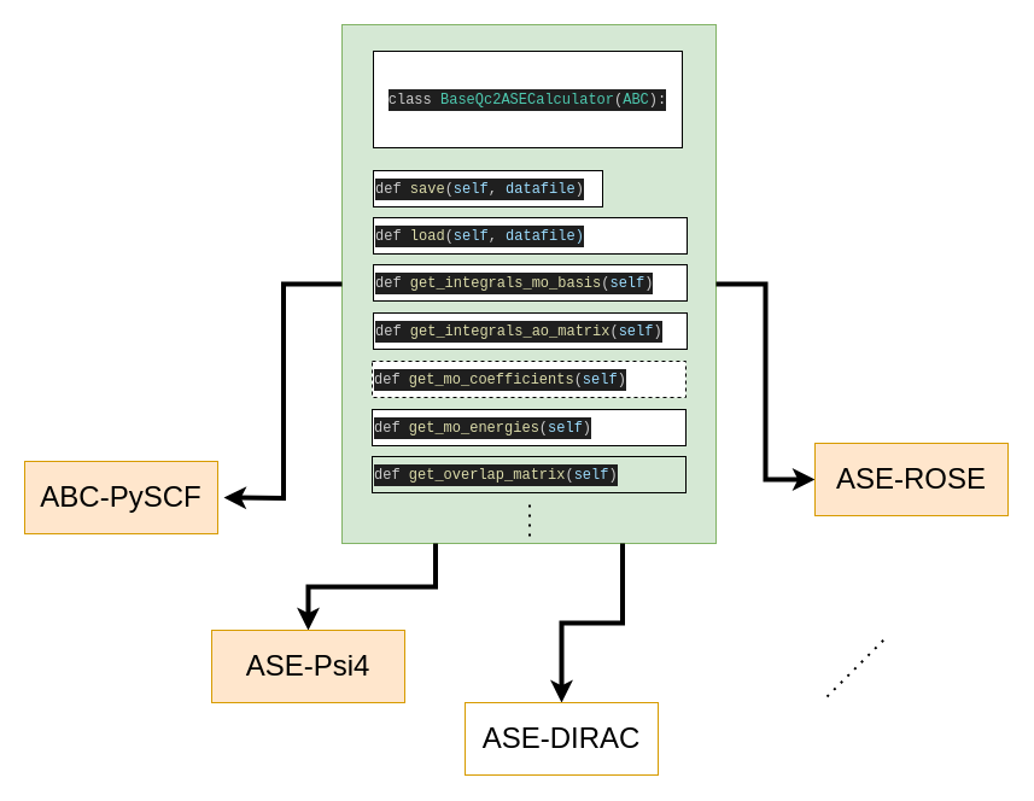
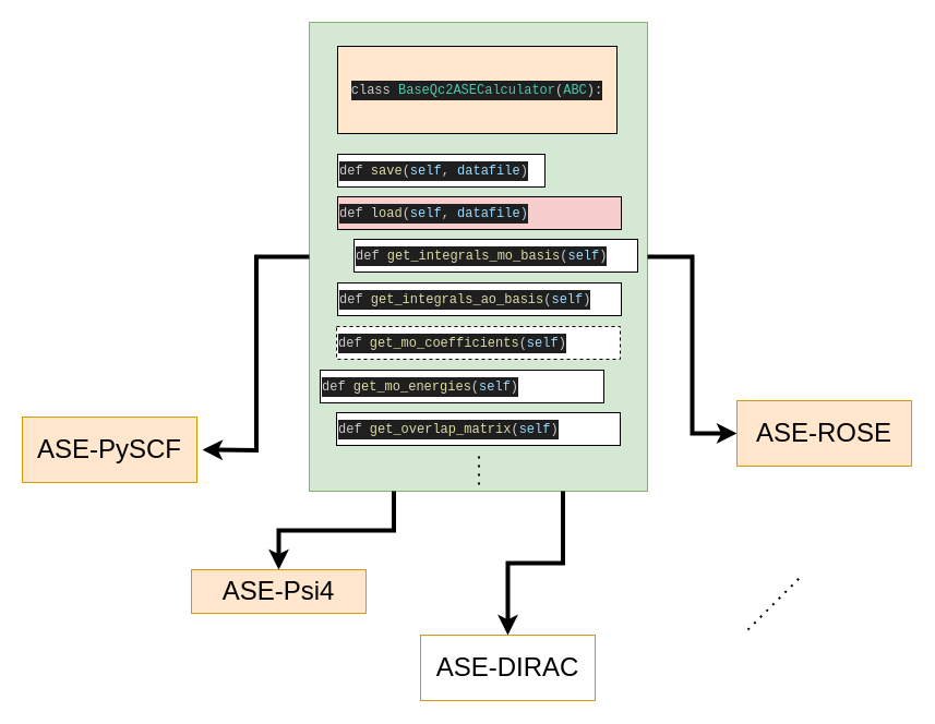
- <mxCell id="3" value="&lt;div style=&quot;color: rgb(204, 204, 204); background-color: rgb(31, 31, 31); font-family: Menlo, Monaco, &amp;quot;Courier New&amp;quot;, monospace; line-height: 18px;&quot;&gt;class &lt;span style=&quot;color: #4ec9b0;&quot;&gt;BaseQc2ASECalculator&lt;/span&gt;(&lt;span style=&quot;color: #4ec9b0;&quot;&gt;ABC&lt;/span&gt;):&lt;/div&gt;" style="rounded=0;whiteSpace=wrap;html=1;" parent="1" vertex="1"><mxGeometry x="309" y="42" width="256" height="80" as="geometry" /></mxCell>
+ <mxCell id="3" value="&lt;div style=&quot;color: rgb(204, 204, 204); background-color: rgb(31, 31, 31); font-family: Menlo, Monaco, &amp;quot;Courier New&amp;quot;, monospace; line-height: 18px;&quot;&gt;class &lt;span style=&quot;color: #4ec9b0;&quot;&gt;BaseQc2ASECalculator&lt;/span&gt;(&lt;span style=&quot;color: #4ec9b0;&quot;&gt;ABC&lt;/span&gt;):&lt;/div&gt;" style="rounded=0;whiteSpace=wrap;html=1;fillColor=#ffe6cc;" parent="1" vertex="1"><mxGeometry x="309" y="42" width="256" height="80" as="geometry" /></mxCell>
- <mxCell id="6" value="&lt;div style=&quot;background-color: rgb(31, 31, 31); font-family: Menlo, Monaco, &amp;quot;Courier New&amp;quot;, monospace; line-height: 18px;&quot;&gt;&lt;div style=&quot;line-height: 18px;&quot;&gt;&lt;div style=&quot;line-height: 18px;&quot;&gt;&lt;font color=&quot;#cccccc&quot;&gt;def &lt;/font&gt;&lt;span style=&quot;color: rgb(220, 220, 170);&quot;&gt;load&lt;/span&gt;&lt;font color=&quot;#cccccc&quot;&gt;(&lt;/font&gt;&lt;span style=&quot;color: rgb(156, 220, 254);&quot;&gt;self&lt;/span&gt;&lt;font color=&quot;#cccccc&quot;&gt;, &lt;/font&gt;&lt;font color=&quot;#9cdcfe&quot;&gt;datafile)&lt;/font&gt;&lt;/div&gt;&lt;/div&gt;&lt;/div&gt;" style="rounded=0;whiteSpace=wrap;html=1;align=left;" parent="1" vertex="1"><mxGeometry x="309" y="180" width="260" height="30" as="geometry" /></mxCell>
+ <mxCell id="6" value="&lt;div style=&quot;background-color: rgb(31, 31, 31); font-family: Menlo, Monaco, &amp;quot;Courier New&amp;quot;, monospace; line-height: 18px;&quot;&gt;&lt;div style=&quot;line-height: 18px;&quot;&gt;&lt;div style=&quot;line-height: 18px;&quot;&gt;&lt;font color=&quot;#cccccc&quot;&gt;def &lt;/font&gt;&lt;span style=&quot;color: rgb(220, 220, 170);&quot;&gt;load&lt;/span&gt;&lt;font color=&quot;#cccccc&quot;&gt;(&lt;/font&gt;&lt;span style=&quot;color: rgb(156, 220, 254);&quot;&gt;self&lt;/span&gt;&lt;font color=&quot;#cccccc&quot;&gt;, &lt;/font&gt;&lt;font color=&quot;#9cdcfe&quot;&gt;datafile)&lt;/font&gt;&lt;/div&gt;&lt;/div&gt;&lt;/div&gt;" style="rounded=0;whiteSpace=wrap;html=1;align=left;fillColor=#f8cecc;" parent="1" vertex="1"><mxGeometry x="309" y="180" width="260" height="30" as="geometry" /></mxCell>
- <mxCell id="7" value="&lt;div style=&quot;color: rgb(204, 204, 204); background-color: rgb(31, 31, 31); font-family: Menlo, Monaco, &amp;quot;Courier New&amp;quot;, monospace; line-height: 18px;&quot;&gt;&lt;div style=&quot;line-height: 18px;&quot;&gt;&lt;div style=&quot;line-height: 18px;&quot;&gt;&lt;div style=&quot;&quot;&gt;&lt;div style=&quot;line-height: 18px;&quot;&gt;def &lt;span style=&quot;color: #dcdcaa;&quot;&gt;get_integrals_mo_basis&lt;/span&gt;(&lt;span style=&quot;color: #9cdcfe;&quot;&gt;self&lt;/span&gt;)&lt;/div&gt;&lt;/div&gt;&lt;/div&gt;&lt;/div&gt;&lt;/div&gt;" style="rounded=0;whiteSpace=wrap;html=1;align=left;" parent="1" vertex="1"><mxGeometry x="309" y="219" width="260" height="30" as="geometry" /></mxCell>
+ <mxCell id="7" value="&lt;div style=&quot;color: rgb(204, 204, 204); background-color: rgb(31, 31, 31); font-family: Menlo, Monaco, &amp;quot;Courier New&amp;quot;, monospace; line-height: 18px;&quot;&gt;&lt;div style=&quot;line-height: 18px;&quot;&gt;&lt;div style=&quot;line-height: 18px;&quot;&gt;&lt;div style=&quot;&quot;&gt;&lt;div style=&quot;line-height: 18px;&quot;&gt;def &lt;span style=&quot;color: #dcdcaa;&quot;&gt;get_integrals_mo_basis&lt;/span&gt;(&lt;span style=&quot;color: #9cdcfe;&quot;&gt;self&lt;/span&gt;)&lt;/div&gt;&lt;/div&gt;&lt;/div&gt;&lt;/div&gt;&lt;/div&gt;" style="rounded=0;whiteSpace=wrap;html=1;align=left;" parent="1" vertex="1"><mxGeometry x="324" y="219" width="260" height="30" as="geometry" /></mxCell>
- <mxCell id="19" value="&lt;div style=&quot;color: rgb(204, 204, 204); background-color: rgb(31, 31, 31); font-family: Menlo, Monaco, &amp;quot;Courier New&amp;quot;, monospace; line-height: 18px;&quot;&gt;&lt;div style=&quot;line-height: 18px;&quot;&gt;&lt;div style=&quot;line-height: 18px;&quot;&gt;&lt;div style=&quot;&quot;&gt;&lt;div style=&quot;line-height: 18px;&quot;&gt;&lt;div style=&quot;line-height: 18px;&quot;&gt;def &lt;span style=&quot;color: #dcdcaa;&quot;&gt;get_integrals_ao_matrix&lt;/span&gt;(&lt;span style=&quot;color: #9cdcfe;&quot;&gt;self&lt;/span&gt;)&lt;/div&gt;&lt;/div&gt;&lt;/div&gt;&lt;/div&gt;&lt;/div&gt;&lt;/div&gt;" style="rounded=0;whiteSpace=wrap;html=1;align=left;" parent="1" vertex="1"><mxGeometry x="309" y="259" width="260" height="30" as="geometry" /></mxCell>
+ <mxCell id="19" value="&lt;div style=&quot;color: rgb(204, 204, 204); background-color: rgb(31, 31, 31); font-family: Menlo, Monaco, &amp;quot;Courier New&amp;quot;, monospace; line-height: 18px;&quot;&gt;&lt;div style=&quot;line-height: 18px;&quot;&gt;&lt;div style=&quot;line-height: 18px;&quot;&gt;&lt;div style=&quot;&quot;&gt;&lt;div style=&quot;line-height: 18px;&quot;&gt;&lt;div style=&quot;line-height: 18px;&quot;&gt;def &lt;span style=&quot;color: #dcdcaa;&quot;&gt;get_integrals_ao_basis&lt;/span&gt;(&lt;span style=&quot;color: #9cdcfe;&quot;&gt;self&lt;/span&gt;)&lt;/div&gt;&lt;/div&gt;&lt;/div&gt;&lt;/div&gt;&lt;/div&gt;&lt;/div&gt;" style="rounded=0;whiteSpace=wrap;html=1;align=left;" parent="1" vertex="1"><mxGeometry x="309" y="259" width="260" height="30" as="geometry" /></mxCell>
- <mxCell id="22" value="&lt;div style=&quot;color: rgb(204, 204, 204); background-color: rgb(31, 31, 31); font-family: Menlo, Monaco, &amp;quot;Courier New&amp;quot;, monospace; line-height: 18px;&quot;&gt;&lt;div style=&quot;line-height: 18px;&quot;&gt;&lt;div style=&quot;line-height: 18px;&quot;&gt;&lt;div style=&quot;&quot;&gt;&lt;div style=&quot;line-height: 18px;&quot;&gt;&lt;div style=&quot;line-height: 18px;&quot;&gt;&lt;div style=&quot;line-height: 18px;&quot;&gt;def &lt;span style=&quot;color: #dcdcaa;&quot;&gt;get_mo_energies&lt;/span&gt;(&lt;span style=&quot;color: #9cdcfe;&quot;&gt;self&lt;/span&gt;)&lt;/div&gt;&lt;/div&gt;&lt;/div&gt;&lt;/div&gt;&lt;/div&gt;&lt;/div&gt;&lt;/div&gt;" style="rounded=0;whiteSpace=wrap;html=1;align=left;" vertex="1" parent="1"><mxGeometry x="308" y="339" width="260" height="30" as="geometry" /></mxCell>
+ <mxCell id="22" value="&lt;div style=&quot;color: rgb(204, 204, 204); background-color: rgb(31, 31, 31); font-family: Menlo, Monaco, &amp;quot;Courier New&amp;quot;, monospace; line-height: 18px;&quot;&gt;&lt;div style=&quot;line-height: 18px;&quot;&gt;&lt;div style=&quot;line-height: 18px;&quot;&gt;&lt;div style=&quot;&quot;&gt;&lt;div style=&quot;line-height: 18px;&quot;&gt;&lt;div style=&quot;line-height: 18px;&quot;&gt;&lt;div style=&quot;line-height: 18px;&quot;&gt;def &lt;span style=&quot;color: #dcdcaa;&quot;&gt;get_mo_energies&lt;/span&gt;(&lt;span style=&quot;color: #9cdcfe;&quot;&gt;self&lt;/span&gt;)&lt;/div&gt;&lt;/div&gt;&lt;/div&gt;&lt;/div&gt;&lt;/div&gt;&lt;/div&gt;&lt;/div&gt;" style="rounded=0;whiteSpace=wrap;html=1;align=left;" vertex="1" parent="1"><mxGeometry x="293" y="339" width="260" height="30" as="geometry" /></mxCell>
- <mxCell id="23" value="&lt;div style=&quot;color: rgb(204, 204, 204); background-color: rgb(31, 31, 31); font-family: Menlo, Monaco, &amp;quot;Courier New&amp;quot;, monospace; line-height: 18px;&quot;&gt;&lt;div style=&quot;line-height: 18px;&quot;&gt;&lt;div style=&quot;line-height: 18px;&quot;&gt;&lt;div style=&quot;&quot;&gt;&lt;div style=&quot;line-height: 18px;&quot;&gt;&lt;div style=&quot;line-height: 18px;&quot;&gt;&lt;div style=&quot;line-height: 18px;&quot;&gt;def &lt;span style=&quot;color: #dcdcaa;&quot;&gt;get_overlap_matrix&lt;/span&gt;(&lt;span style=&quot;color: #9cdcfe;&quot;&gt;self&lt;/span&gt;)&lt;/div&gt;&lt;/div&gt;&lt;/div&gt;&lt;/div&gt;&lt;/div&gt;&lt;/div&gt;&lt;/div&gt;" style="rounded=0;whiteSpace=wrap;html=1;align=left;fillColor=#d5e8d4;" vertex="1" parent="1"><mxGeometry x="308" y="378" width="260" height="30" as="geometry" /></mxCell>
+ <mxCell id="23" value="&lt;div style=&quot;color: rgb(204, 204, 204); background-color: rgb(31, 31, 31); font-family: Menlo, Monaco, &amp;quot;Courier New&amp;quot;, monospace; line-height: 18px;&quot;&gt;&lt;div style=&quot;line-height: 18px;&quot;&gt;&lt;div style=&quot;line-height: 18px;&quot;&gt;&lt;div style=&quot;&quot;&gt;&lt;div style=&quot;line-height: 18px;&quot;&gt;&lt;div style=&quot;line-height: 18px;&quot;&gt;&lt;div style=&quot;line-height: 18px;&quot;&gt;def &lt;span style=&quot;color: #dcdcaa;&quot;&gt;get_overlap_matrix&lt;/span&gt;(&lt;span style=&quot;color: #9cdcfe;&quot;&gt;self&lt;/span&gt;)&lt;/div&gt;&lt;/div&gt;&lt;/div&gt;&lt;/div&gt;&lt;/div&gt;&lt;/div&gt;&lt;/div&gt;" style="rounded=0;whiteSpace=wrap;html=1;align=left;" vertex="1" parent="1"><mxGeometry x="308" y="378" width="260" height="30" as="geometry" /></mxCell>
- <mxCell id="9" value="&lt;font style=&quot;font-size: 24px;&quot;&gt;ABC-PySCF&lt;/font&gt;" style="rounded=0;whiteSpace=wrap;html=1;fillColor=#ffe6cc;strokeColor=#d79b00;" parent="1" vertex="1"><mxGeometry x="20" y="382" width="160" height="60" as="geometry" /></mxCell>
+ <mxCell id="9" value="&lt;font style=&quot;font-size: 24px;&quot;&gt;ASE-PySCF&lt;/font&gt;" style="rounded=0;whiteSpace=wrap;html=1;fillColor=#ffe6cc;strokeColor=#d79b00;" parent="1" vertex="1"><mxGeometry x="20" y="382" width="160" height="60" as="geometry" /></mxCell>
- <mxCell id="11" value="&lt;font style=&quot;font-size: 24px;&quot;&gt;ASE-Psi4&lt;/font&gt;" style="rounded=0;whiteSpace=wrap;html=1;fillColor=#ffe6cc;strokeColor=#d79b00;" parent="1" vertex="1"><mxGeometry x="175" y="522" width="160" height="60" as="geometry" /></mxCell>
+ <mxCell id="11" value="&lt;font style=&quot;font-size: 24px;&quot;&gt;ASE-Psi4&lt;/font&gt;" style="rounded=0;whiteSpace=wrap;html=1;fillColor=#ffe6cc;strokeColor=#d79b00;" parent="1" vertex="1"><mxGeometry x="175" y="522" width="160" height="40" as="geometry" /></mxCell>
